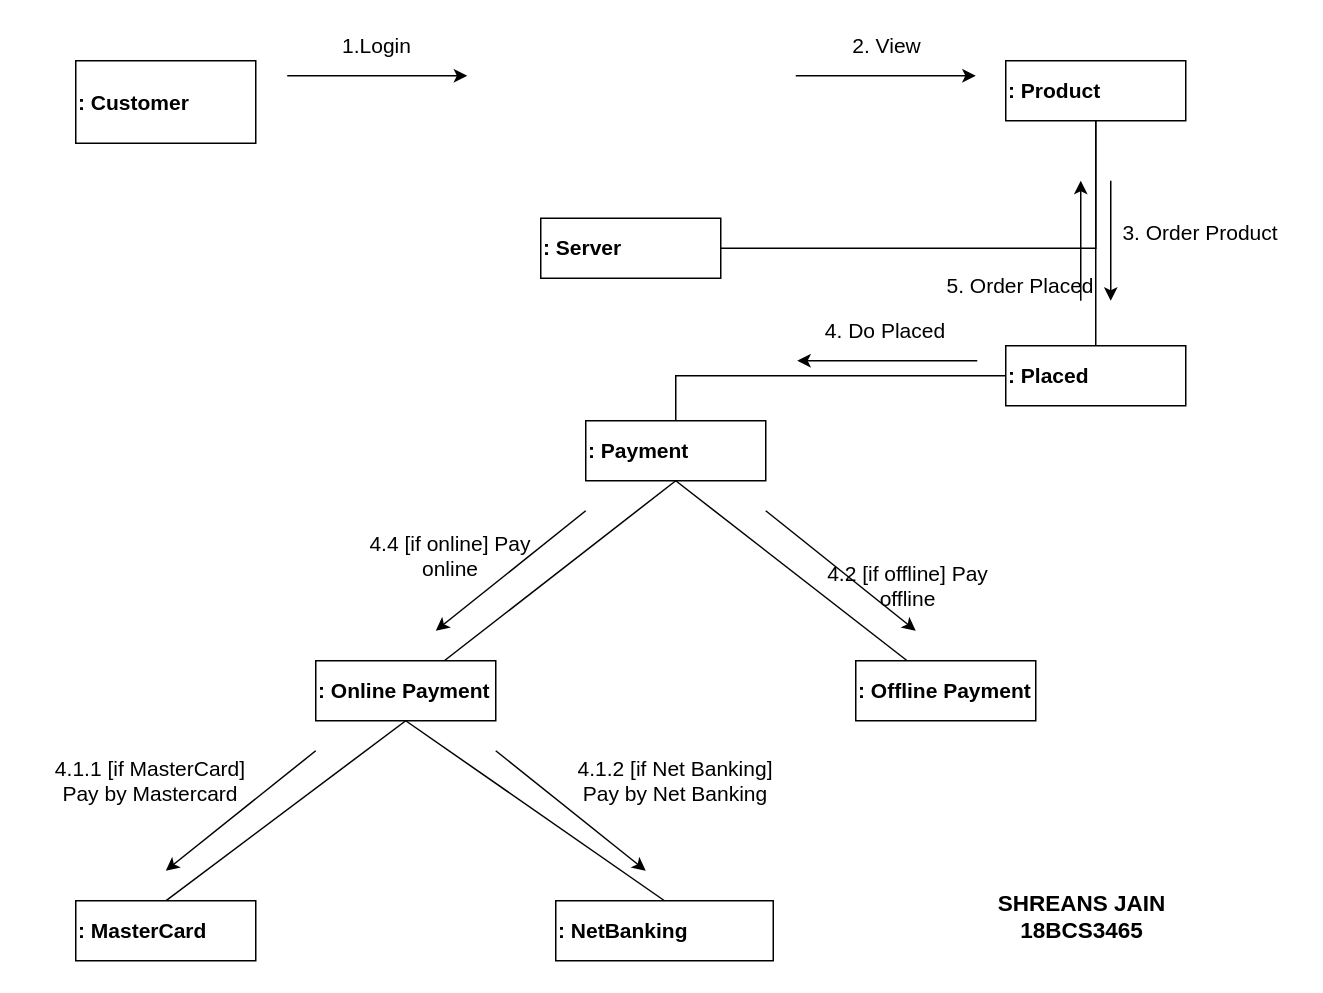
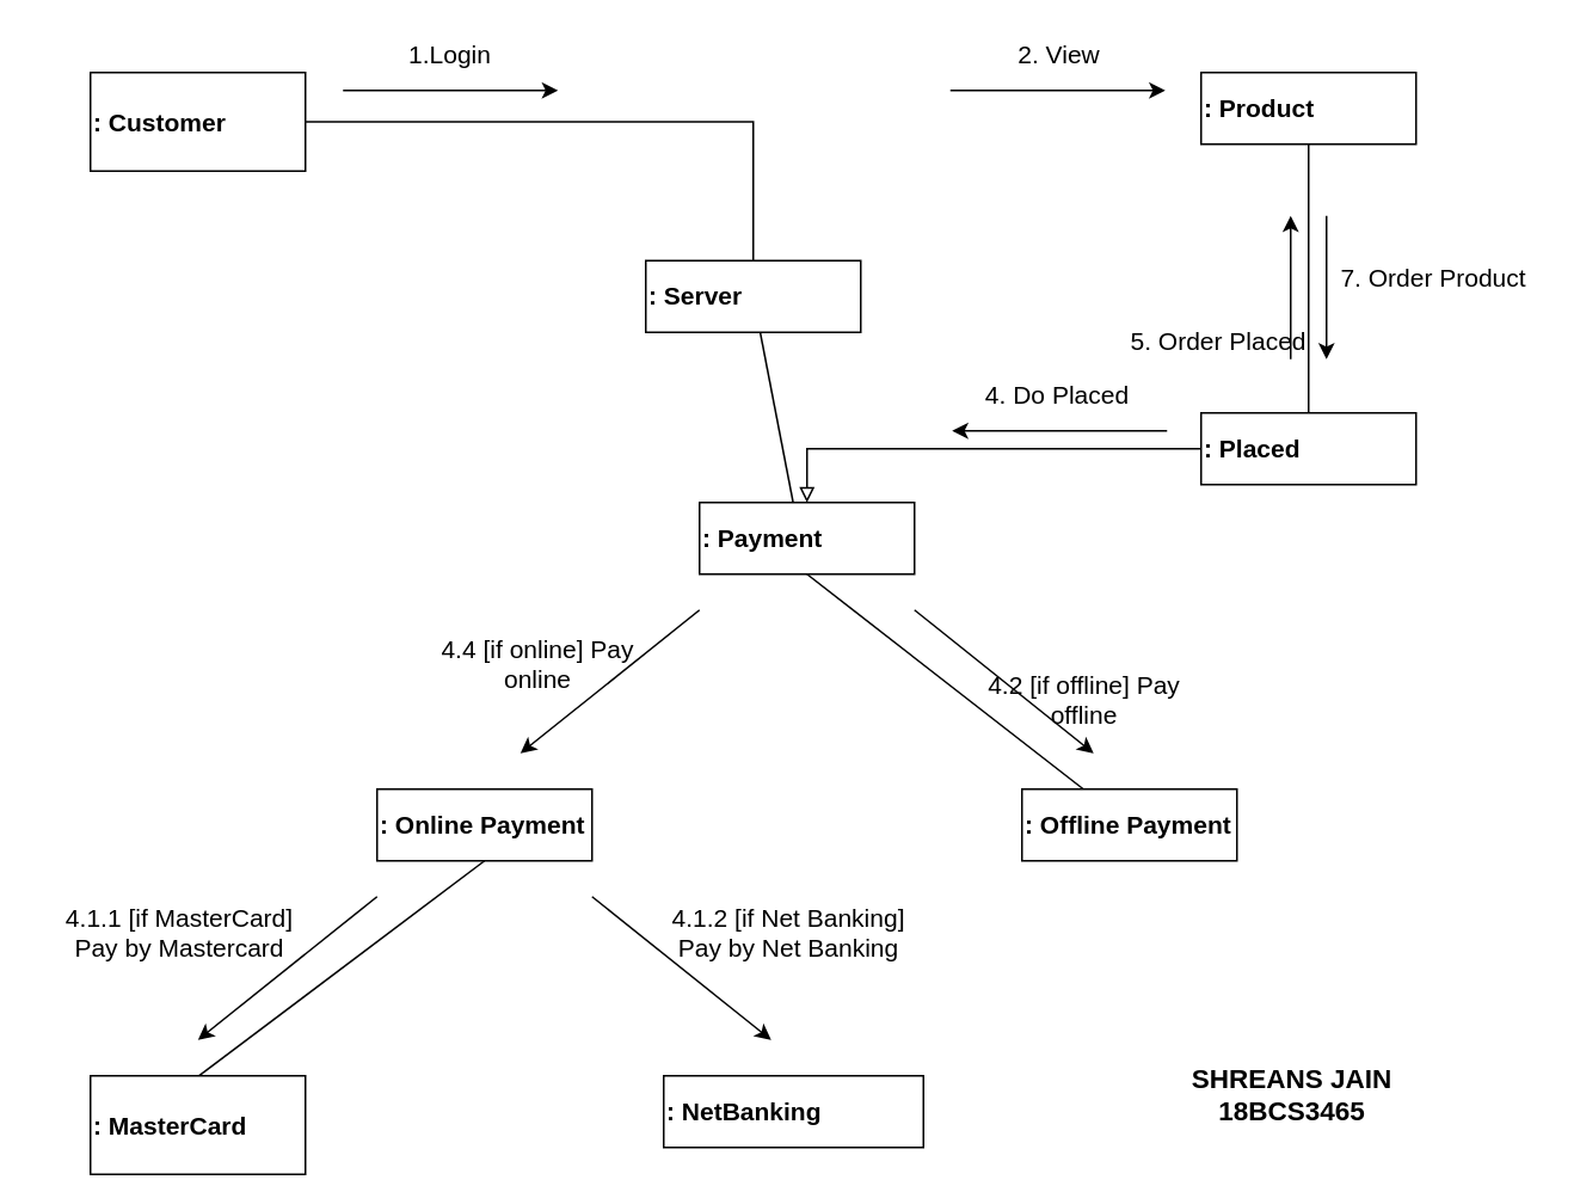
+ <mxCell id="2" value="" style="edgeStyle=orthogonalEdgeStyle;rounded=0;orthogonalLoop=1;jettySize=auto;html=1;endArrow=none;endFill=0;" edge="1" parent="1" source="3" target="5"><mxGeometry relative="1" as="geometry" /></mxCell>
- <mxCell id="19" value="3. Order Product" style="text;html=1;strokeColor=none;fillColor=none;align=center;verticalAlign=middle;whiteSpace=wrap;rounded=0;fontSize=14;" vertex="1" parent="1"><mxGeometry x="740" y="145" width="120" height="20" as="geometry" /></mxCell>
+ <mxCell id="19" value="7. Order Product" style="text;html=1;strokeColor=none;fillColor=none;align=center;verticalAlign=middle;whiteSpace=wrap;rounded=0;fontSize=14;" vertex="1" parent="1"><mxGeometry x="740" y="145" width="120" height="20" as="geometry" /></mxCell>
- <mxCell id="4" value="" style="edgeStyle=orthogonalEdgeStyle;rounded=0;orthogonalLoop=1;jettySize=auto;html=1;endArrow=none;endFill=0;" edge="1" parent="1" source="5" target="7"><mxGeometry relative="1" as="geometry" /></mxCell>
- <mxCell id="8" value="" style="edgeStyle=orthogonalEdgeStyle;rounded=0;orthogonalLoop=1;jettySize=auto;html=1;endArrow=none;endFill=0;" edge="1" parent="1" source="9" target="11"><mxGeometry relative="1" as="geometry" /></mxCell>
+ <mxCell id="8" value="" style="edgeStyle=orthogonalEdgeStyle;rounded=0;orthogonalLoop=1;jettySize=auto;html=1;endArrow=block;endFill=0;" edge="1" parent="1" source="9" target="11"><mxGeometry relative="1" as="geometry" /></mxCell>
- <mxCell id="10" value="" style="rounded=0;orthogonalLoop=1;jettySize=auto;html=1;endArrow=none;endFill=0;exitX=0.5;exitY=1;exitDx=0;exitDy=0;" edge="1" parent="1" source="11" target="14"><mxGeometry relative="1" as="geometry"><mxPoint x="440" y="210" as="sourcePoint" /></mxGeometry></mxCell>
+ <mxCell id="10" value="" style="rounded=0;orthogonalLoop=1;jettySize=auto;html=1;endArrow=none;endFill=0;exitX=0.5;exitY=1;exitDx=0;exitDy=0;" edge="1" parent="1" source="11" target="5"><mxGeometry relative="1" as="geometry"><mxPoint x="440" y="210" as="sourcePoint" /></mxGeometry></mxCell>
- <mxCell id="24" value="4.1.2 [if Net Banking]&lt;br&gt;&amp;nbsp;Pay by Net Banking&amp;nbsp;" style="text;html=1;strokeColor=none;fillColor=none;align=center;verticalAlign=middle;whiteSpace=wrap;rounded=0;fontSize=14;" vertex="1" parent="1"><mxGeometry x="370" y="510" width="160" height="20" as="geometry" /></mxCell>
+ <mxCell id="24" value="4.1.2 [if Net Banking]&lt;br&gt;&amp;nbsp;Pay by Net Banking&amp;nbsp;" style="text;html=1;strokeColor=none;fillColor=none;align=center;verticalAlign=middle;whiteSpace=wrap;rounded=0;fontSize=14;" vertex="1" parent="1"><mxGeometry x="360" y="510" width="160" height="20" as="geometry" /></mxCell>
- <mxCell id="15" value="" style="edgeStyle=none;rounded=0;orthogonalLoop=1;jettySize=auto;html=1;endArrow=none;endFill=0;entryX=0.5;entryY=0;entryDx=0;entryDy=0;exitX=0.5;exitY=1;exitDx=0;exitDy=0;" edge="1" parent="1" source="14" target="17"><mxGeometry relative="1" as="geometry"><mxPoint x="340" y="340" as="sourcePoint" /><mxPoint x="420" y="390" as="targetPoint" /></mxGeometry></mxCell>
- <mxCell id="16" value=": MasterCard" style="rounded=0;whiteSpace=wrap;html=1;fontStyle=1;fontSize=14;align=left;horizontal=1;" vertex="1" parent="1"><mxGeometry x="50" y="600" width="120" height="40" as="geometry" /></mxCell>
+ <mxCell id="16" value=": MasterCard" style="rounded=0;whiteSpace=wrap;html=1;fontStyle=1;fontSize=14;align=left;horizontal=1;" vertex="1" parent="1"><mxGeometry x="50" y="600" width="120" height="55" as="geometry" /></mxCell>
